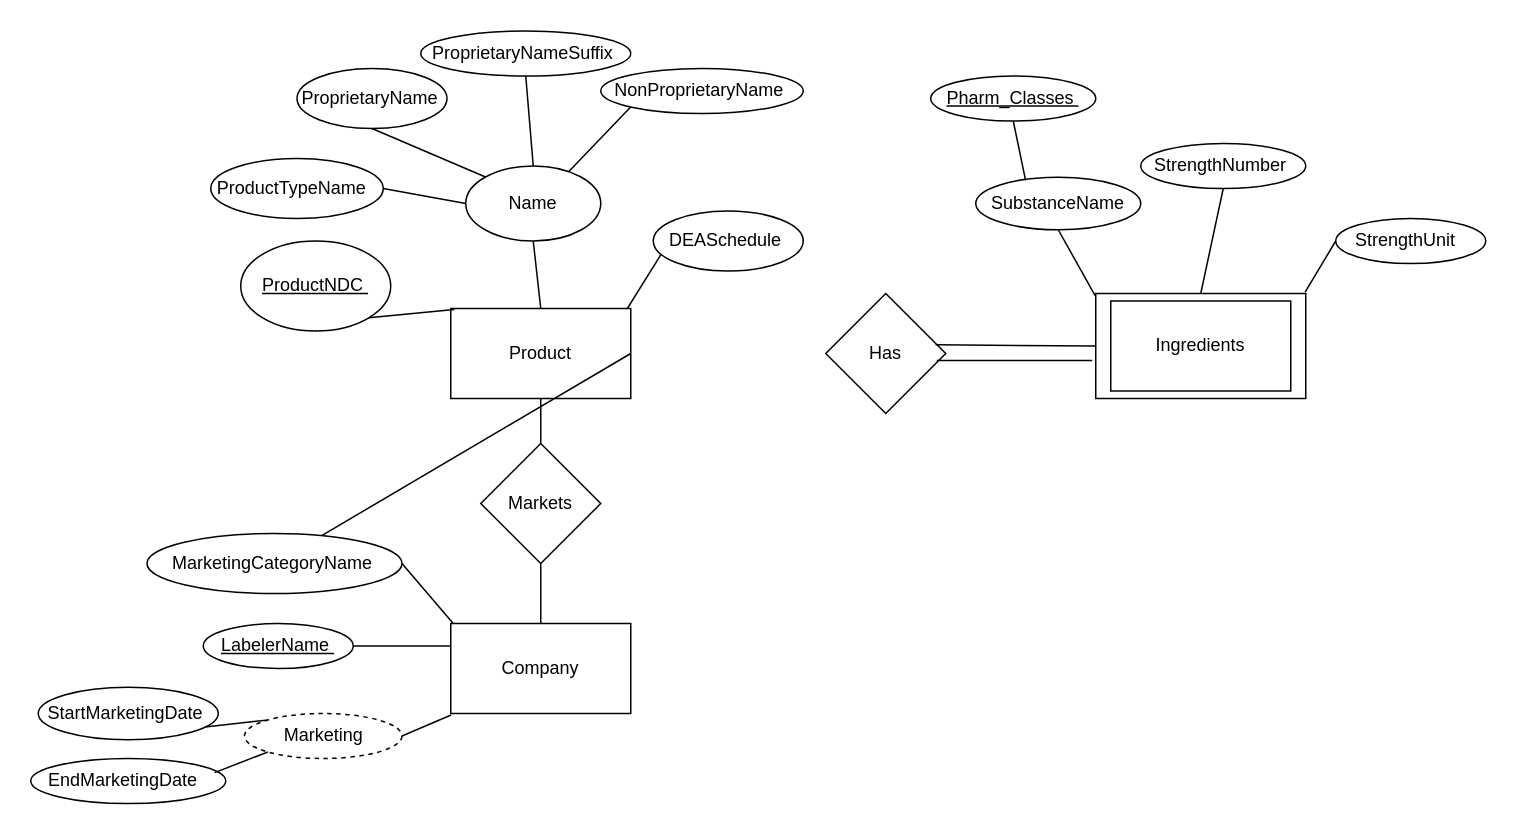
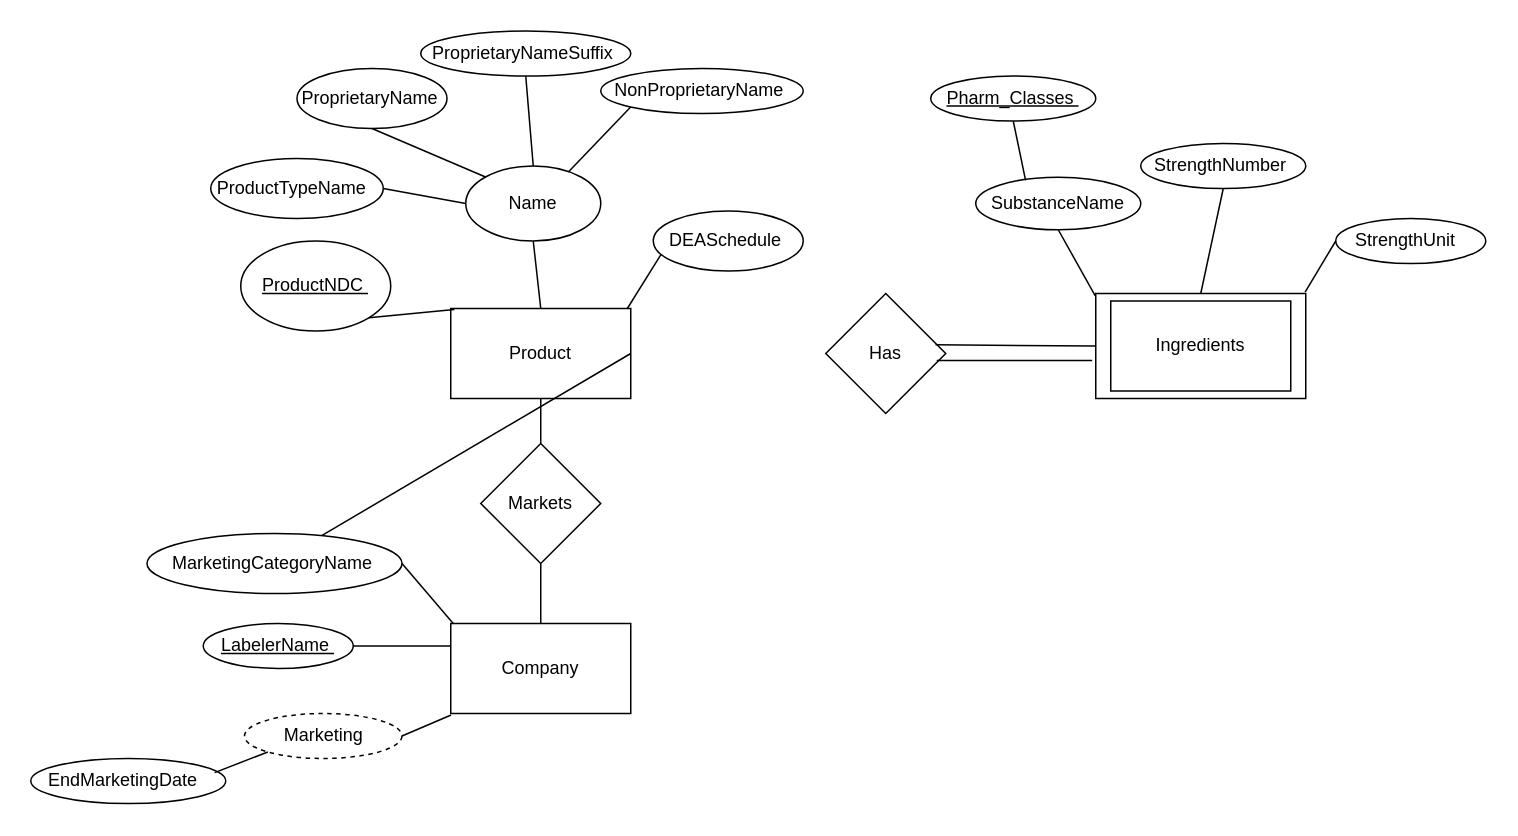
- <mxCell id="36" value="StartMarketingDate&amp;nbsp;" style="ellipse;whiteSpace=wrap;html=1;" vertex="1" parent="33"><mxGeometry x="5" y="102.5" width="120" height="35" as="geometry" /></mxCell>
- <mxCell id="43" value="" style="endArrow=none;html=1;entryX=0;entryY=0;entryDx=0;entryDy=0;exitX=0.927;exitY=0.757;exitDx=0;exitDy=0;exitPerimeter=0;" edge="1" parent="33" source="36" target="38"><mxGeometry width="50" height="50" relative="1" as="geometry"><mxPoint x="120" y="230" as="sourcePoint" /><mxPoint x="170" y="180" as="targetPoint" /></mxGeometry></mxCell>
